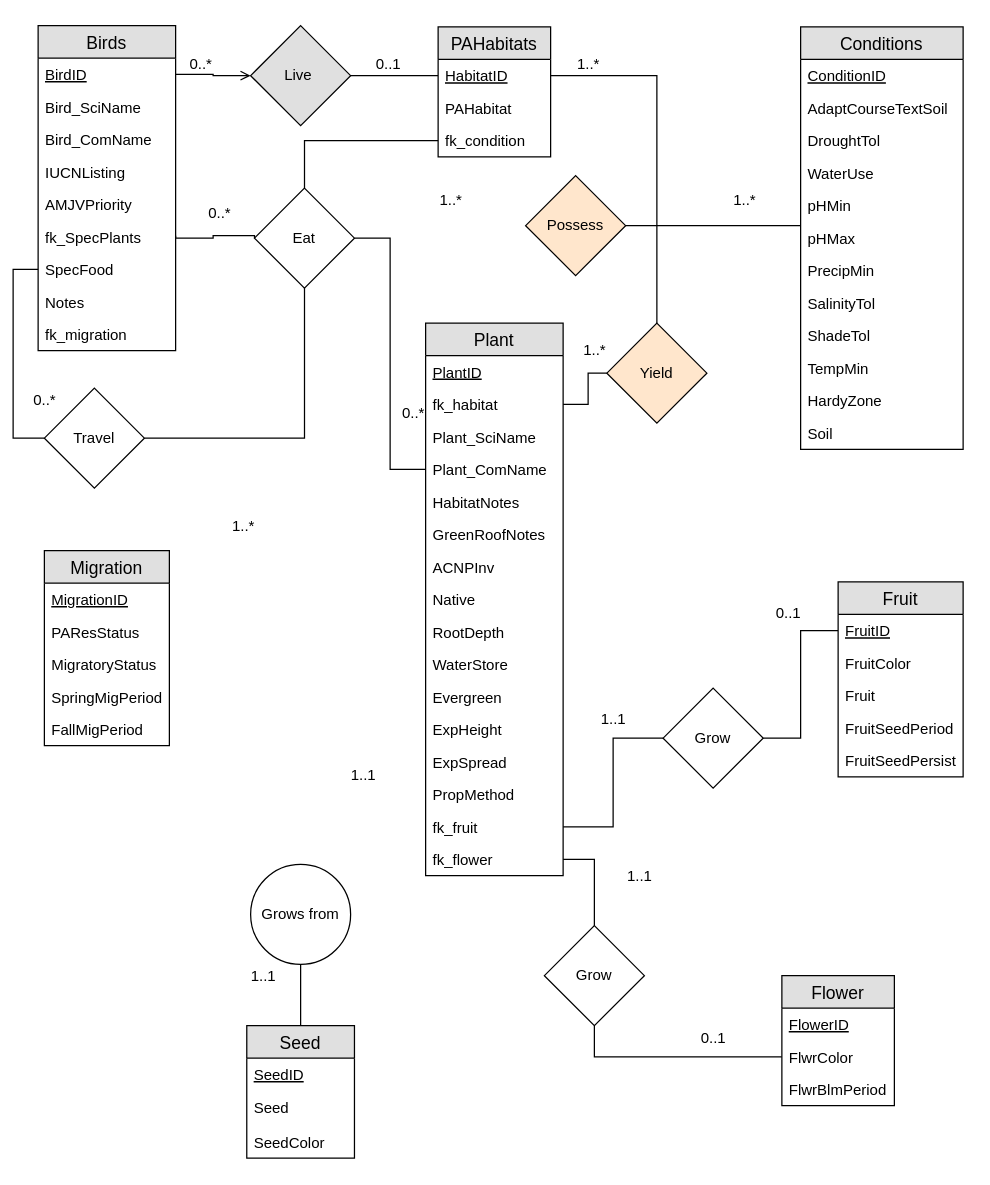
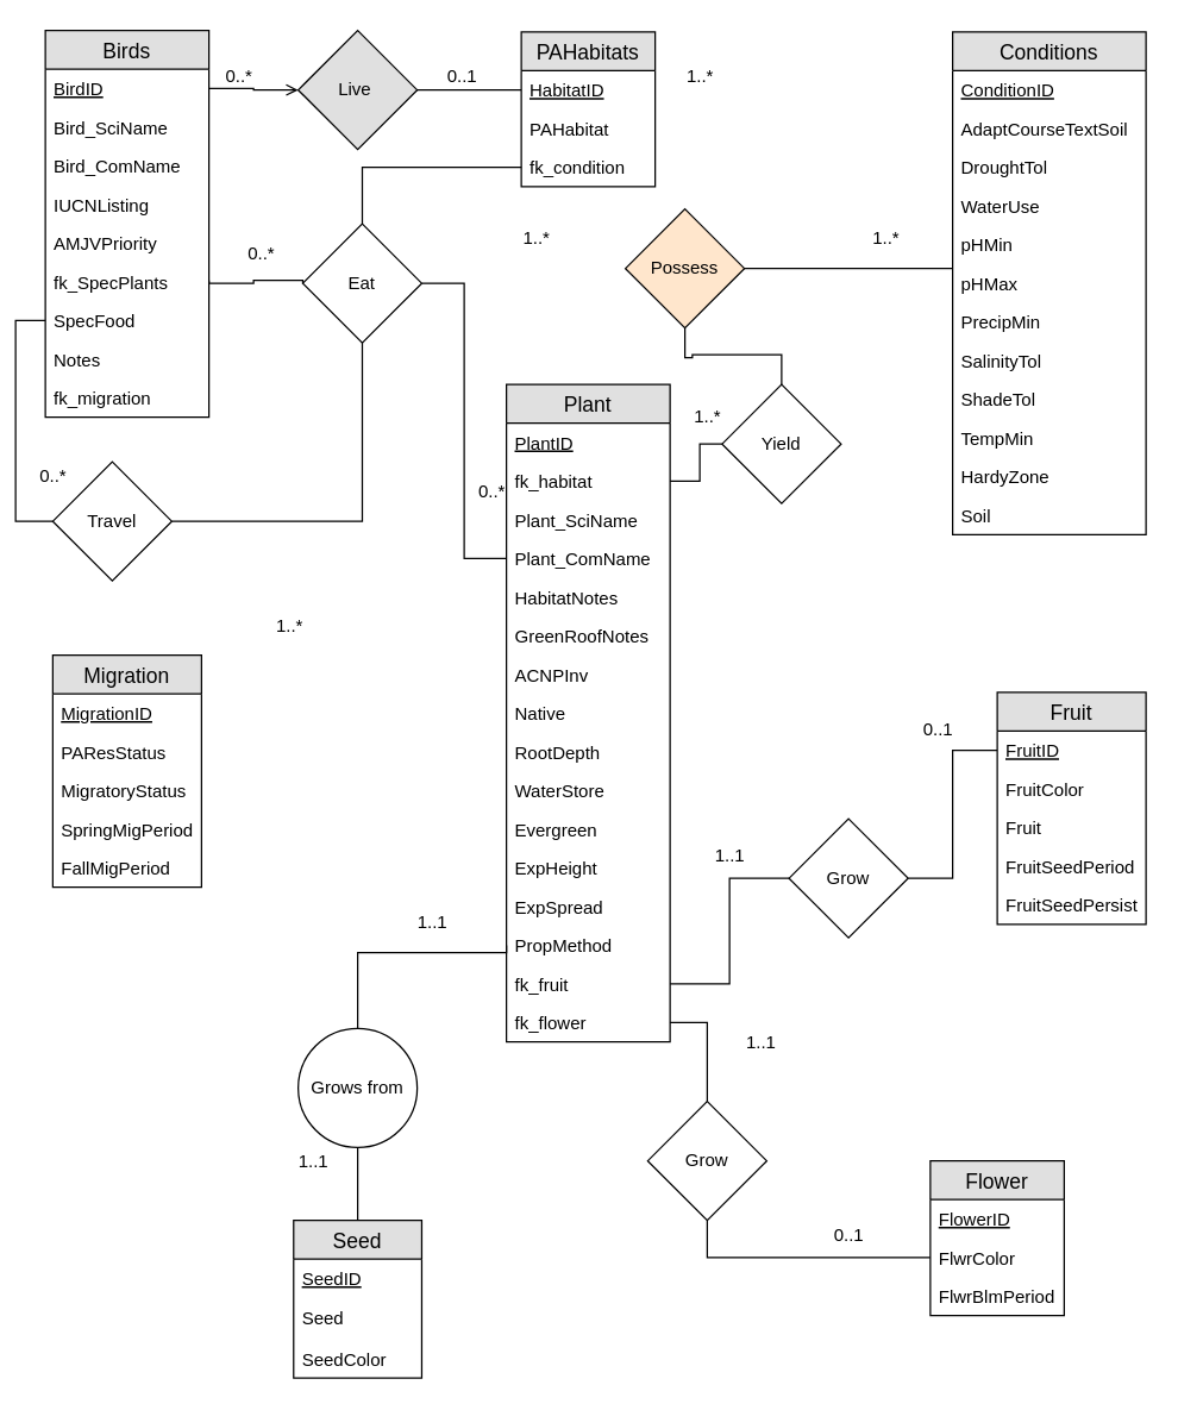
- <mxCell id="35" style="edgeStyle=orthogonalEdgeStyle;rounded=0;orthogonalLoop=1;jettySize=auto;html=1;exitX=0.5;exitY=0;exitDx=0;exitDy=0;endArrow=none;endFill=0;" parent="1" source="36" target="23" edge="1"><mxGeometry relative="1" as="geometry" /></mxCell>
+ <mxCell id="35" style="edgeStyle=orthogonalEdgeStyle;rounded=0;orthogonalLoop=1;jettySize=auto;html=1;exitX=0.5;exitY=0;exitDx=0;exitDy=0;endArrow=none;endFill=0;" parent="1" source="36" target="21" edge="1"><mxGeometry relative="1" as="geometry" /></mxCell>
- <mxCell id="36" value="Yield" style="rhombus;whiteSpace=wrap;html=1;fillColor=#ffe6cc;" parent="1" vertex="1"><mxGeometry x="485" y="258" width="80" height="80" as="geometry" /></mxCell>
+ <mxCell id="36" value="Yield" style="rhombus;whiteSpace=wrap;html=1;" parent="1" vertex="1"><mxGeometry x="485" y="258" width="80" height="80" as="geometry" /></mxCell>
+ <mxCell id="89" style="edgeStyle=orthogonalEdgeStyle;rounded=0;orthogonalLoop=1;jettySize=auto;html=1;entryX=0.5;entryY=0;entryDx=0;entryDy=0;endArrow=none;endFill=0;exitX=0;exitY=0.5;exitDx=0;exitDy=0;" parent="1" source="51" target="55" edge="1"><mxGeometry relative="1" as="geometry"><mxPoint x="340" y="660" as="sourcePoint" /><Array as="points"><mxPoint x="340" y="640" /><mxPoint x="240" y="640" /></Array></mxGeometry></mxCell>
